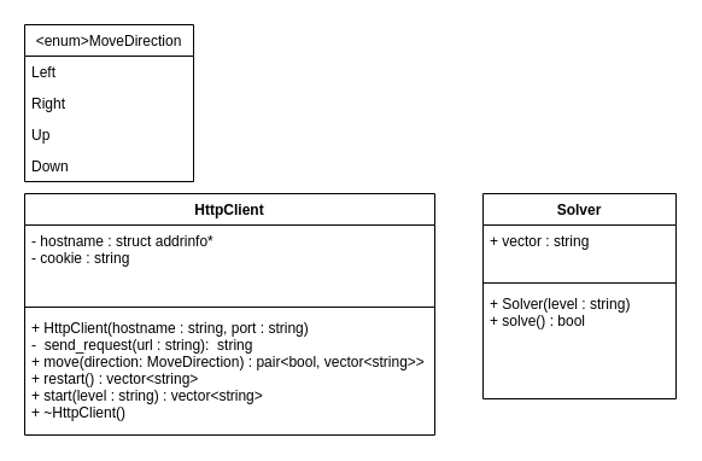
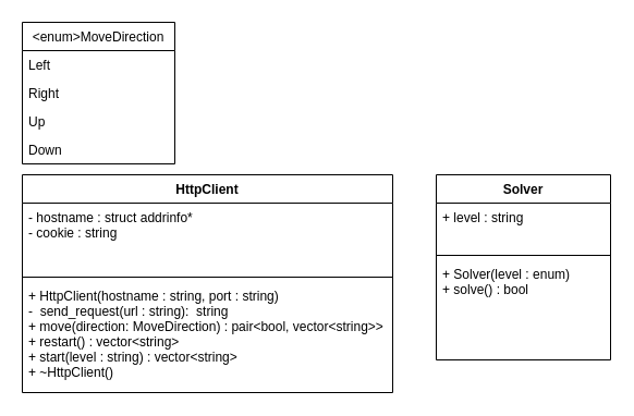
- <mxCell id="7" value="+ vector : string&#10;" style="text;strokeColor=none;fillColor=none;align=left;verticalAlign=top;spacingLeft=4;spacingRight=4;overflow=hidden;rotatable=0;points=[[0,0.5],[1,0.5]];portConstraint=eastwest;" parent="6" vertex="1"><mxGeometry y="26" width="160" height="44" as="geometry" /></mxCell>
+ <mxCell id="7" value="+ level : string&#10;" style="text;strokeColor=none;fillColor=none;align=left;verticalAlign=top;spacingLeft=4;spacingRight=4;overflow=hidden;rotatable=0;points=[[0,0.5],[1,0.5]];portConstraint=eastwest;" parent="6" vertex="1"><mxGeometry y="26" width="160" height="44" as="geometry" /></mxCell>
- <mxCell id="9" value="+ Solver(level : string)&#10;+ solve() : bool" style="text;strokeColor=none;fillColor=none;align=left;verticalAlign=top;spacingLeft=4;spacingRight=4;overflow=hidden;rotatable=0;points=[[0,0.5],[1,0.5]];portConstraint=eastwest;" parent="6" vertex="1"><mxGeometry y="78" width="160" height="92" as="geometry" /></mxCell>
+ <mxCell id="9" value="+ Solver(level : enum)&#10;+ solve() : bool" style="text;strokeColor=none;fillColor=none;align=left;verticalAlign=top;spacingLeft=4;spacingRight=4;overflow=hidden;rotatable=0;points=[[0,0.5],[1,0.5]];portConstraint=eastwest;" parent="6" vertex="1"><mxGeometry y="78" width="160" height="92" as="geometry" /></mxCell>
